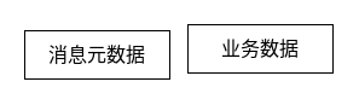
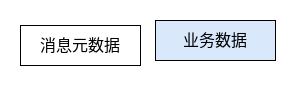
- <mxCell id="2" value="&lt;font style=&quot;font-size: 16px&quot;&gt;业务数据&lt;/font&gt;" style="rounded=0;whiteSpace=wrap;html=1;" vertex="1" parent="1"><mxGeometry x="155" y="20" width="120" height="40" as="geometry" /></mxCell>
+ <mxCell id="2" value="&lt;font style=&quot;font-size: 16px&quot;&gt;业务数据&lt;/font&gt;" style="rounded=0;whiteSpace=wrap;html=1;fillColor=#dae8fc;" vertex="1" parent="1"><mxGeometry x="155" y="20" width="120" height="40" as="geometry" /></mxCell>
